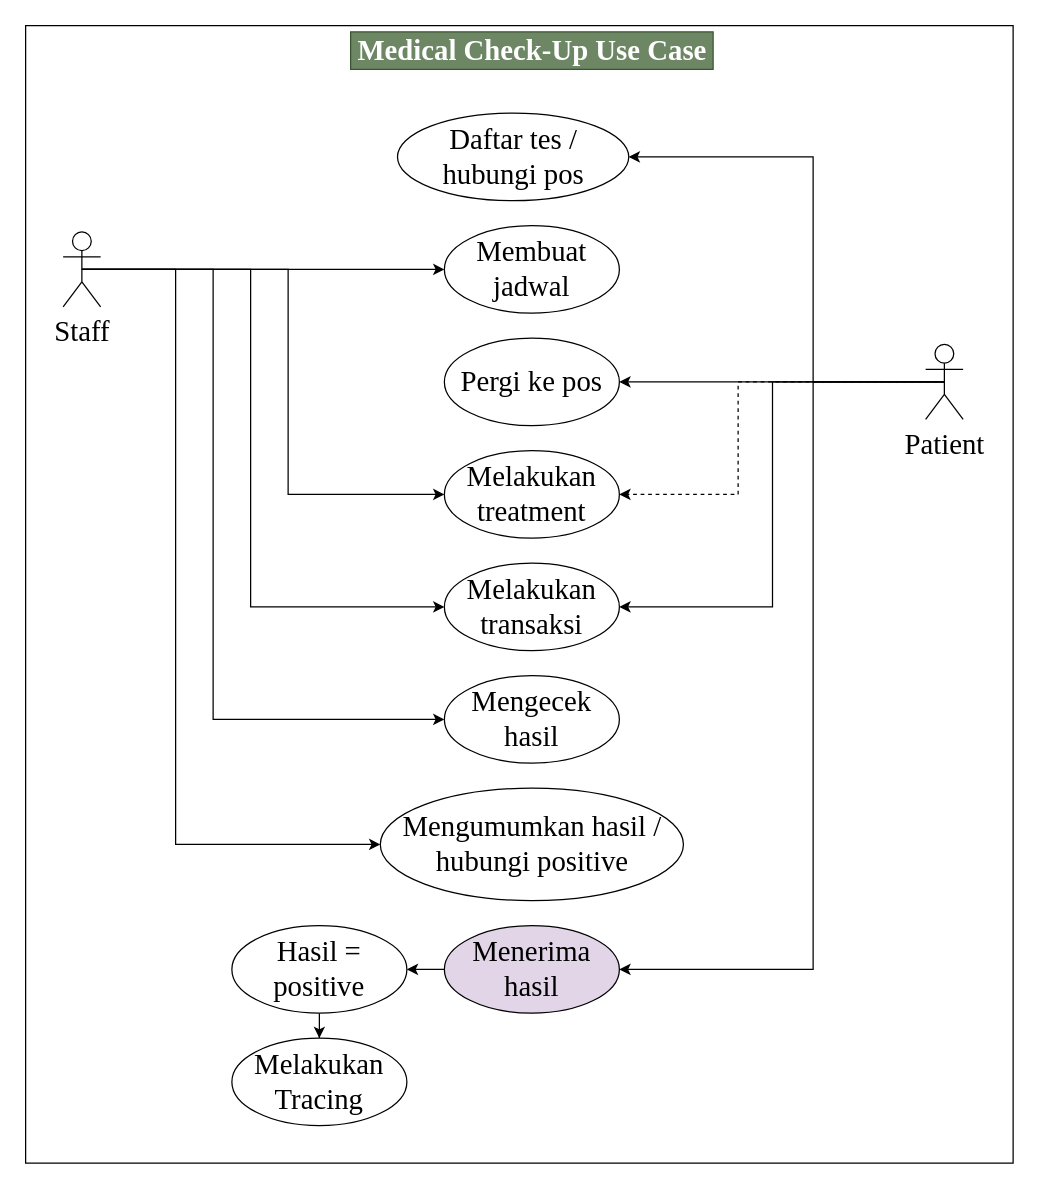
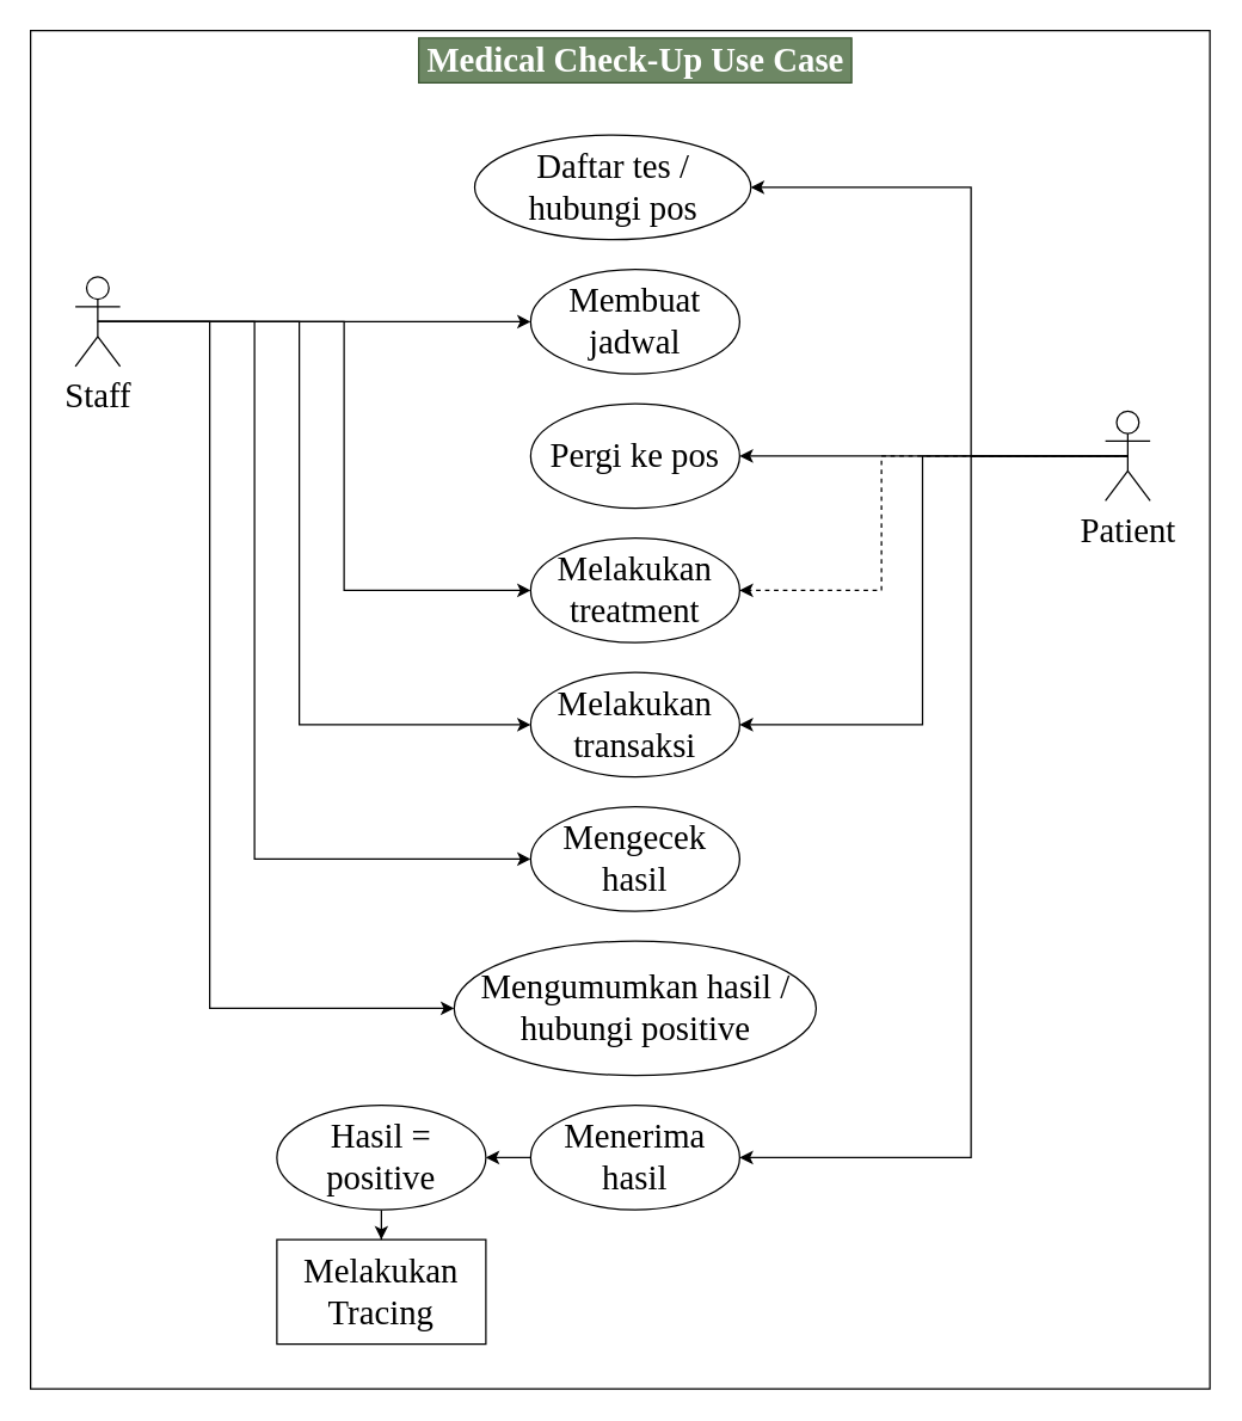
- <mxCell id="23" value="Menerima hasil" style="ellipse;whiteSpace=wrap;html=1;fontFamily=Times New Roman;fontSize=23;fillColor=#e1d5e7;" vertex="1" parent="1"><mxGeometry x="355" y="740" width="140" height="70" as="geometry" /></mxCell>
+ <mxCell id="23" value="Menerima hasil" style="ellipse;whiteSpace=wrap;html=1;fontFamily=Times New Roman;fontSize=23;" vertex="1" parent="1"><mxGeometry x="355" y="740" width="140" height="70" as="geometry" /></mxCell>
- <mxCell id="27" value="Melakukan Tracing" style="ellipse;whiteSpace=wrap;html=1;fontFamily=Times New Roman;fontSize=23;" vertex="1" parent="1"><mxGeometry x="185" y="830" width="140" height="70" as="geometry" /></mxCell>
+ <mxCell id="27" value="Melakukan Tracing" style="whiteSpace=wrap;html=1;fontFamily=Times New Roman;fontSize=23;rounded=0;" vertex="1" parent="1"><mxGeometry x="185" y="830" width="140" height="70" as="geometry" /></mxCell>
